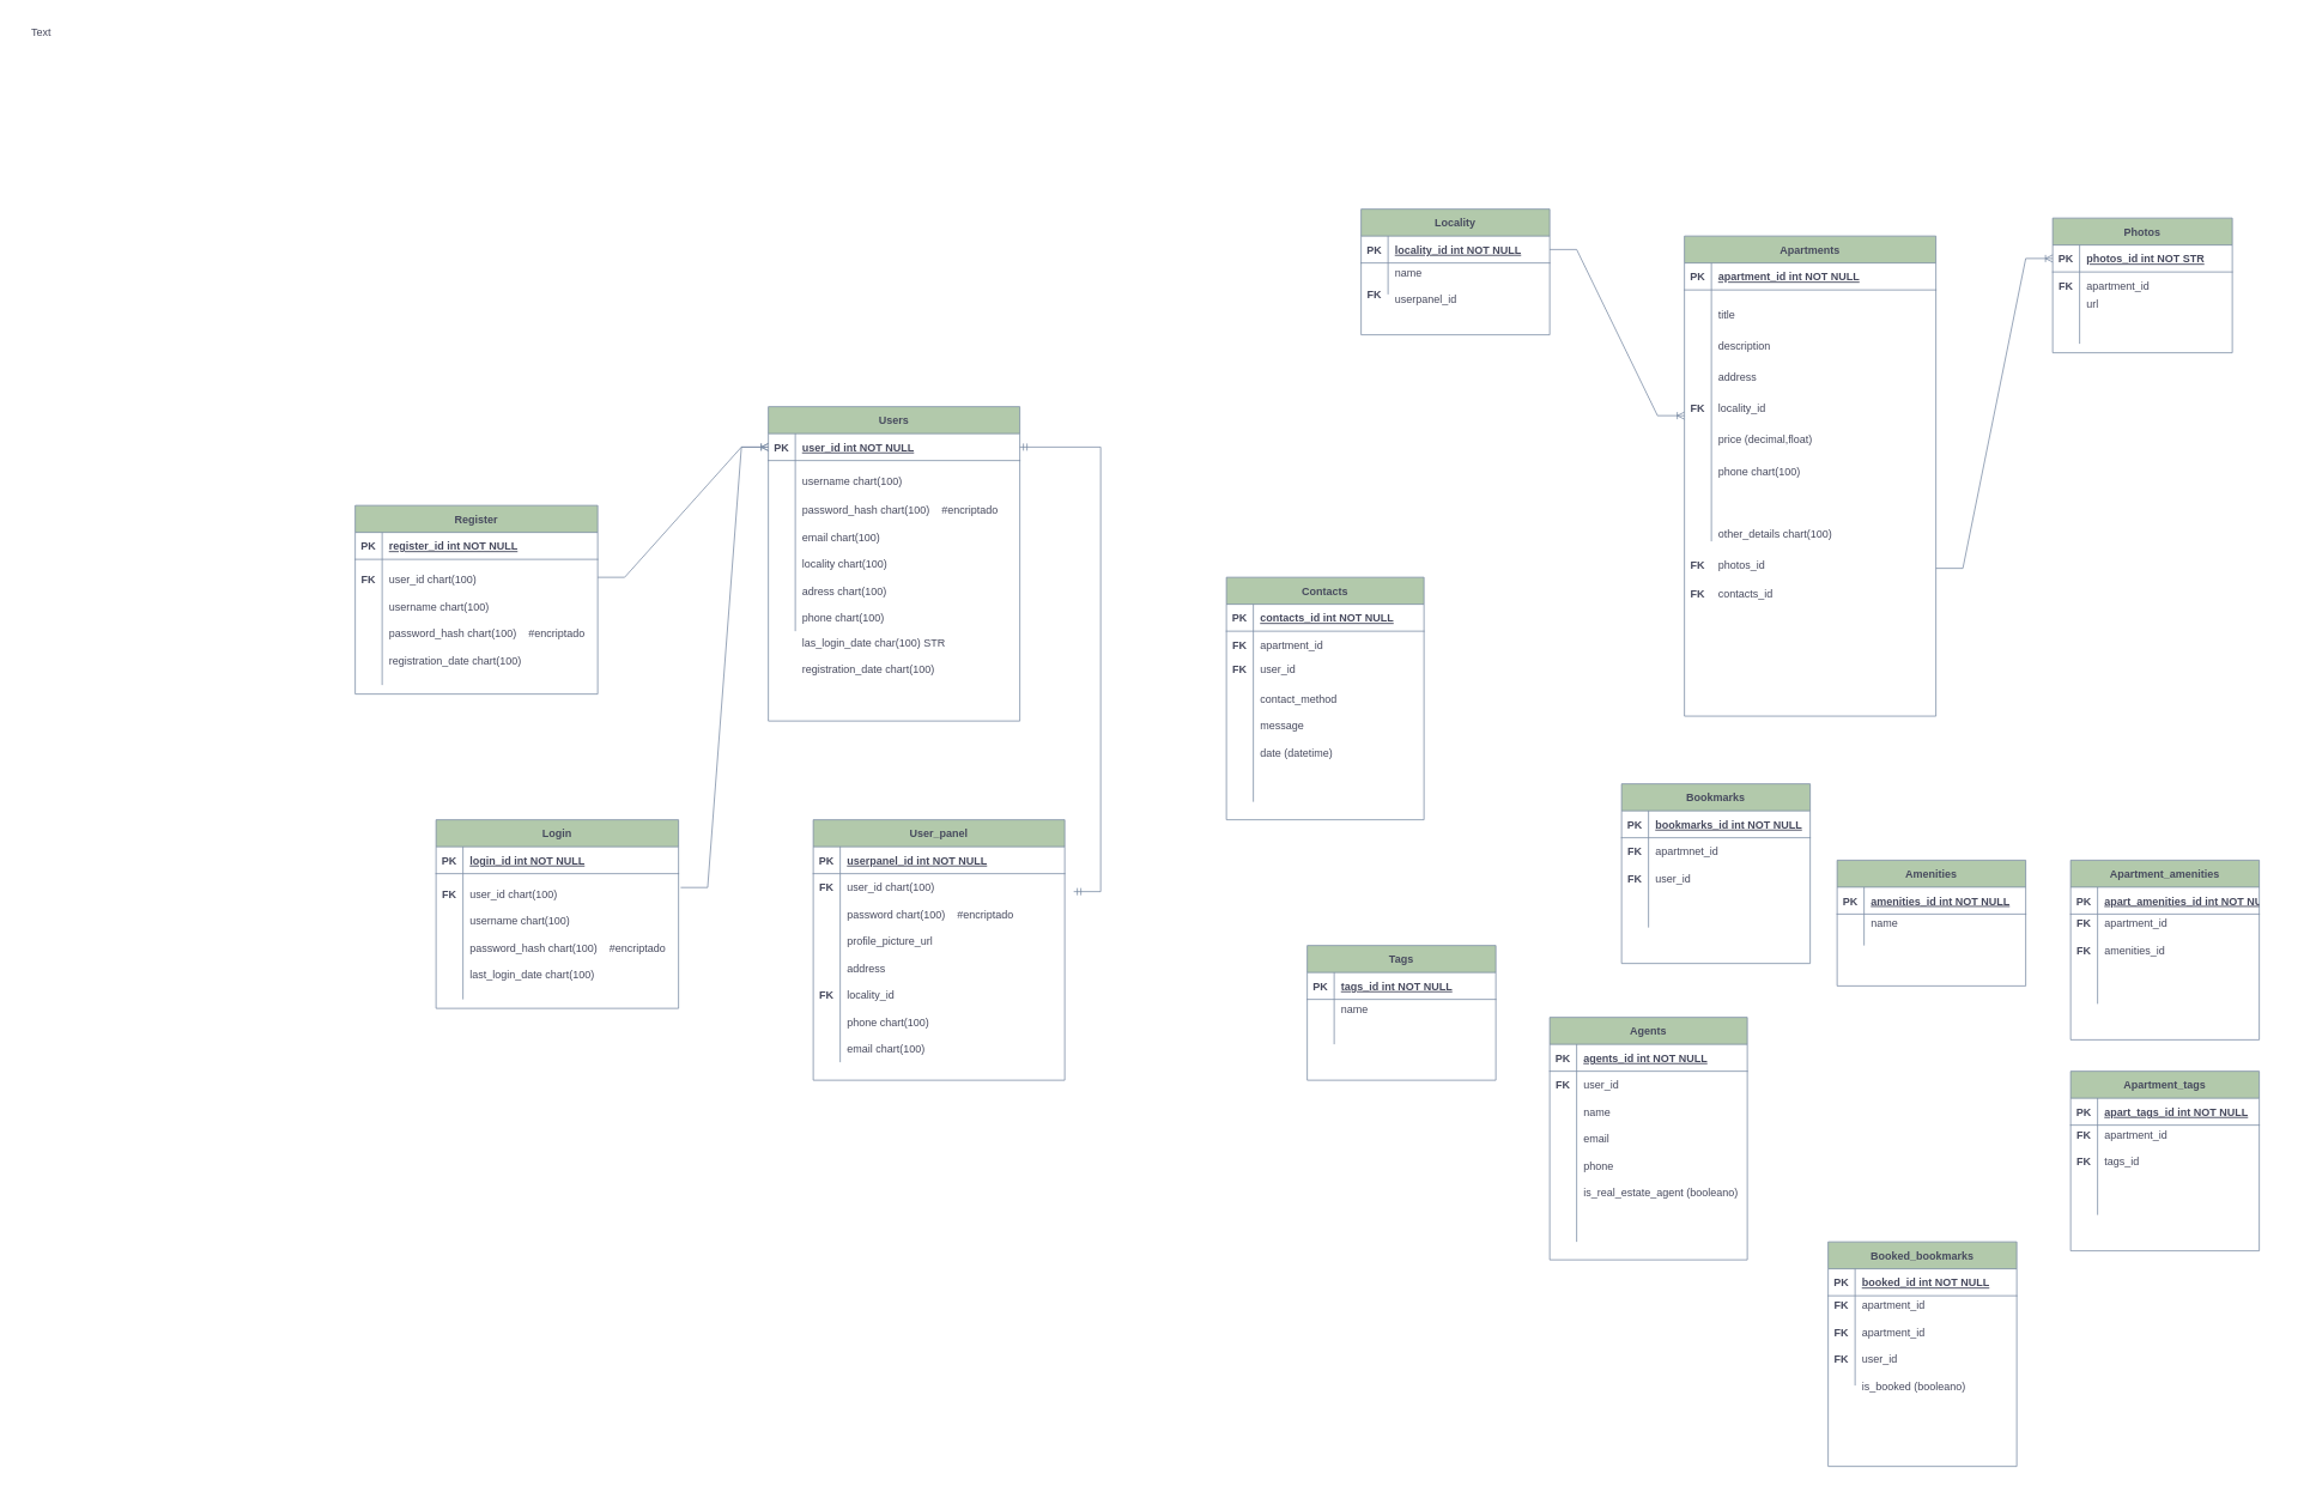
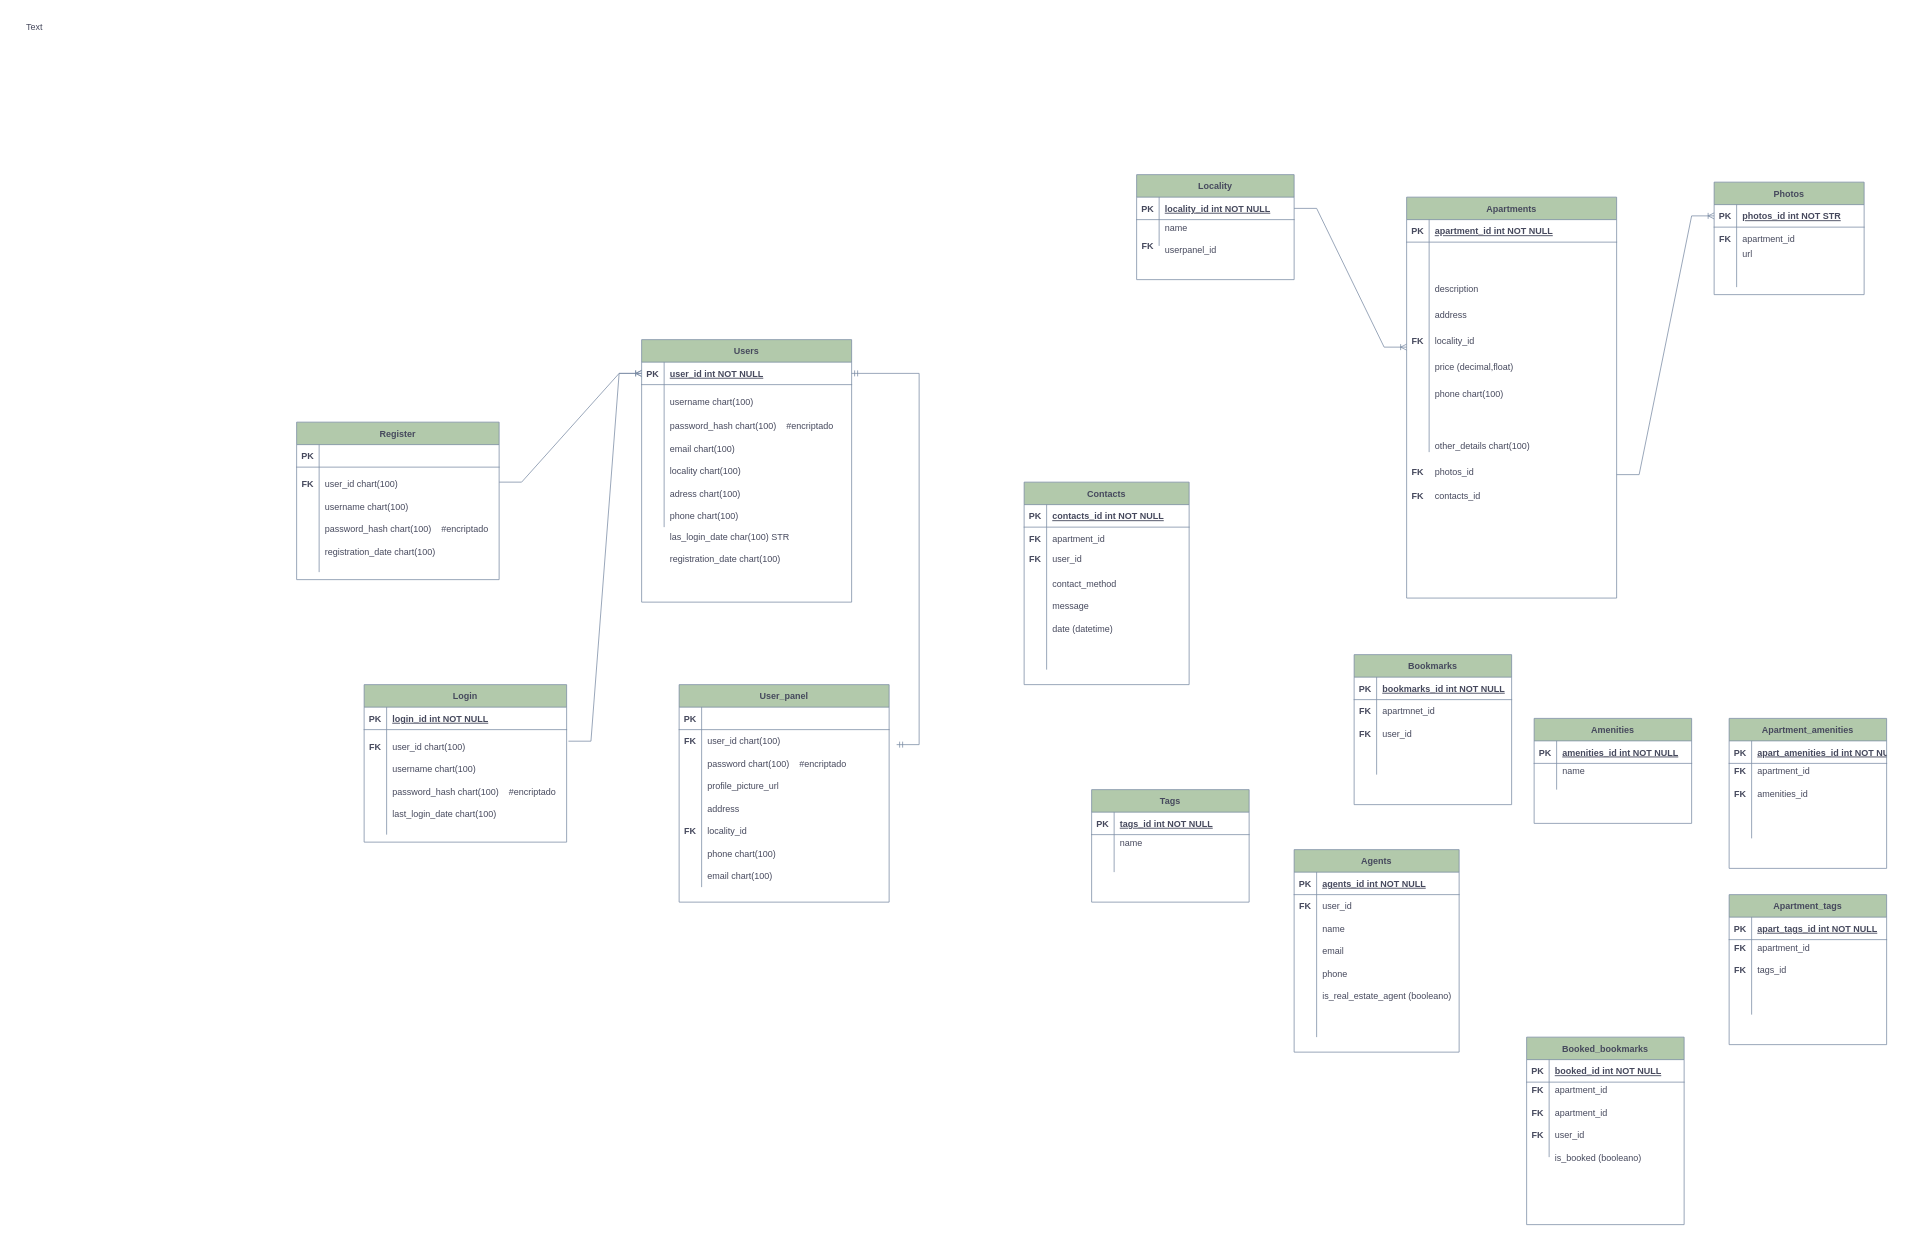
- <mxCell id="16" value="title" style="shape=partialRectangle;overflow=hidden;connectable=0;fillColor=none;top=0;left=0;bottom=0;right=0;align=left;spacingLeft=6;labelBackgroundColor=none;strokeColor=#788AA3;fontColor=#46495D;" parent="4" vertex="1"><mxGeometry x="30" y="69.73" width="150" height="34.865" as="geometry"><mxRectangle width="264" height="30" as="alternateBounds" /></mxGeometry></mxCell>
- <mxCell id="66" value="register_id int NOT NULL" style="shape=partialRectangle;overflow=hidden;connectable=0;fillColor=none;top=0;left=0;bottom=0;right=0;align=left;spacingLeft=6;fontStyle=5;labelBackgroundColor=none;strokeColor=#788AA3;fontColor=#46495D;" parent="64" vertex="1"><mxGeometry x="30" width="240" height="30" as="geometry"><mxRectangle width="240" height="30" as="alternateBounds" /></mxGeometry></mxCell>
- <mxCell id="109" value="userpanel_id int NOT NULL" style="shape=partialRectangle;overflow=hidden;connectable=0;fillColor=none;top=0;left=0;bottom=0;right=0;align=left;spacingLeft=6;fontStyle=5;labelBackgroundColor=none;strokeColor=#788AA3;fontColor=#46495D;" parent="107" vertex="1"><mxGeometry x="30" width="250" height="30" as="geometry"><mxRectangle width="250" height="30" as="alternateBounds" /></mxGeometry></mxCell>
